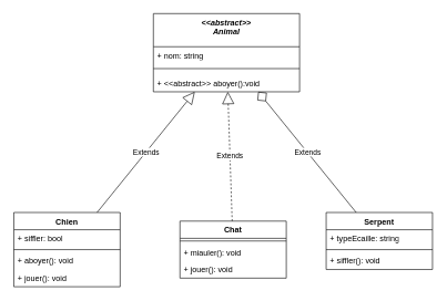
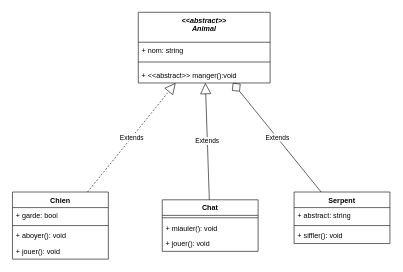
- <mxCell id="18" value="+ &amp;lt;&amp;lt;abstract&amp;gt;&amp;gt; aboyer():void&amp;nbsp;" style="text;strokeColor=none;fillColor=none;align=left;verticalAlign=top;spacingLeft=4;spacingRight=4;overflow=hidden;rotatable=0;points=[[0,0.5],[1,0.5]];portConstraint=eastwest;whiteSpace=wrap;html=1;" parent="15" vertex="1"><mxGeometry y="92" width="220" height="26" as="geometry" /></mxCell>
+ <mxCell id="18" value="+ &amp;lt;&amp;lt;abstract&amp;gt;&amp;gt; manger():void&amp;nbsp;" style="text;strokeColor=none;fillColor=none;align=left;verticalAlign=top;spacingLeft=4;spacingRight=4;overflow=hidden;rotatable=0;points=[[0,0.5],[1,0.5]];portConstraint=eastwest;whiteSpace=wrap;html=1;" parent="15" vertex="1"><mxGeometry y="92" width="220" height="26" as="geometry" /></mxCell>
- <mxCell id="20" value="Extends" style="endArrow=block;endSize=16;endFill=0;html=1;rounded=0;dashed=1;" parent="1" source="7" target="15" edge="1"><mxGeometry width="160" relative="1" as="geometry"><mxPoint x="172" y="330" as="sourcePoint" /><mxPoint x="288" y="176" as="targetPoint" /></mxGeometry></mxCell>
+ <mxCell id="20" value="Extends" style="endArrow=block;endSize=16;endFill=0;html=1;rounded=0;" parent="1" source="7" target="15" edge="1"><mxGeometry width="160" relative="1" as="geometry"><mxPoint x="172" y="330" as="sourcePoint" /><mxPoint x="288" y="176" as="targetPoint" /></mxGeometry></mxCell>
- <mxCell id="19" value="Extends" style="endArrow=block;endSize=16;endFill=0;html=1;rounded=0;" parent="1" source="2" target="15" edge="1"><mxGeometry width="160" relative="1" as="geometry"><mxPoint x="230" y="370" as="sourcePoint" /><mxPoint x="390" y="370" as="targetPoint" /></mxGeometry></mxCell>
+ <mxCell id="19" value="Extends" style="endArrow=block;endSize=16;endFill=0;html=1;rounded=0;dashed=1;" parent="1" source="2" target="15" edge="1"><mxGeometry width="160" relative="1" as="geometry"><mxPoint x="230" y="370" as="sourcePoint" /><mxPoint x="390" y="370" as="targetPoint" /></mxGeometry></mxCell>
- <mxCell id="3" value="+ siffler: bool" style="text;strokeColor=none;fillColor=none;align=left;verticalAlign=top;spacingLeft=4;spacingRight=4;overflow=hidden;rotatable=0;points=[[0,0.5],[1,0.5]];portConstraint=eastwest;whiteSpace=wrap;html=1;" parent="2" vertex="1"><mxGeometry y="26" width="160" height="26" as="geometry" /></mxCell>
+ <mxCell id="3" value="+ garde: bool" style="text;strokeColor=none;fillColor=none;align=left;verticalAlign=top;spacingLeft=4;spacingRight=4;overflow=hidden;rotatable=0;points=[[0,0.5],[1,0.5]];portConstraint=eastwest;whiteSpace=wrap;html=1;" parent="2" vertex="1"><mxGeometry y="26" width="160" height="26" as="geometry" /></mxCell>
- <mxCell id="12" value="+ typeEcaille: string" style="text;strokeColor=none;fillColor=none;align=left;verticalAlign=top;spacingLeft=4;spacingRight=4;overflow=hidden;rotatable=0;points=[[0,0.5],[1,0.5]];portConstraint=eastwest;whiteSpace=wrap;html=1;" parent="11" vertex="1"><mxGeometry y="26" width="160" height="26" as="geometry" /></mxCell>
+ <mxCell id="12" value="+ abstract: string" style="text;strokeColor=none;fillColor=none;align=left;verticalAlign=top;spacingLeft=4;spacingRight=4;overflow=hidden;rotatable=0;points=[[0,0.5],[1,0.5]];portConstraint=eastwest;whiteSpace=wrap;html=1;" parent="11" vertex="1"><mxGeometry y="26" width="160" height="26" as="geometry" /></mxCell>
